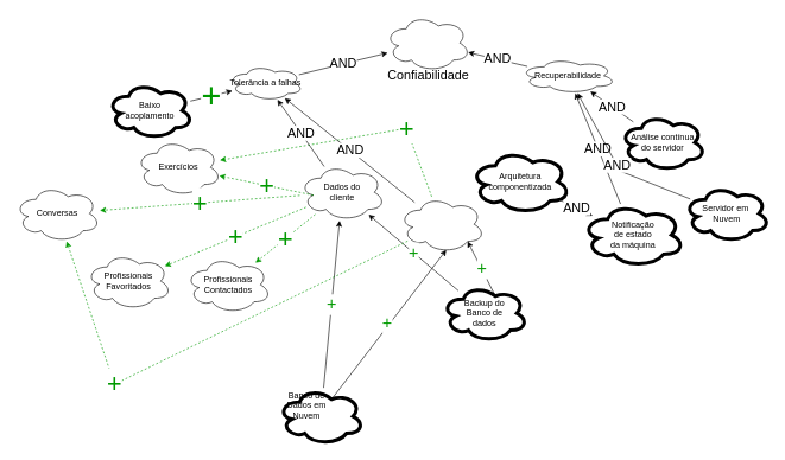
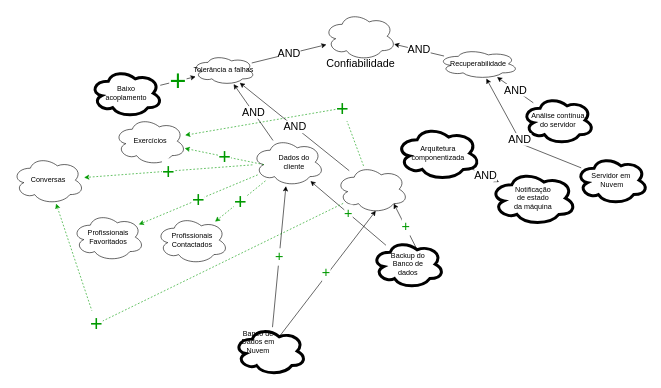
- <mxCell id="36" value="&lt;font style=&quot;font-size: 18px;&quot;&gt;AND&lt;/font&gt;" style="endArrow=classic;html=1;rounded=0;fontSize=9;fontColor=#000000;" edge="1" parent="1" source="16" target="5"><mxGeometry relative="1" as="geometry"><mxPoint x="860" y="270" as="sourcePoint" /><mxPoint x="960" y="270" as="targetPoint" /></mxGeometry></mxCell>
- <mxCell id="30" value="Dados do cliente" style="text;html=1;strokeColor=none;fillColor=none;align=center;verticalAlign=middle;whiteSpace=wrap;rounded=0;" vertex="1" parent="28"><mxGeometry x="30" y="25" width="60" height="30" as="geometry" /></mxCell>
+ <mxCell id="30" value="Dados do cliente" style="text;html=1;strokeColor=none;fillColor=none;align=center;verticalAlign=middle;whiteSpace=wrap;rounded=0;" vertex="1" parent="28"><mxGeometry x="40" y="25" width="60" height="30" as="geometry" /></mxCell>
